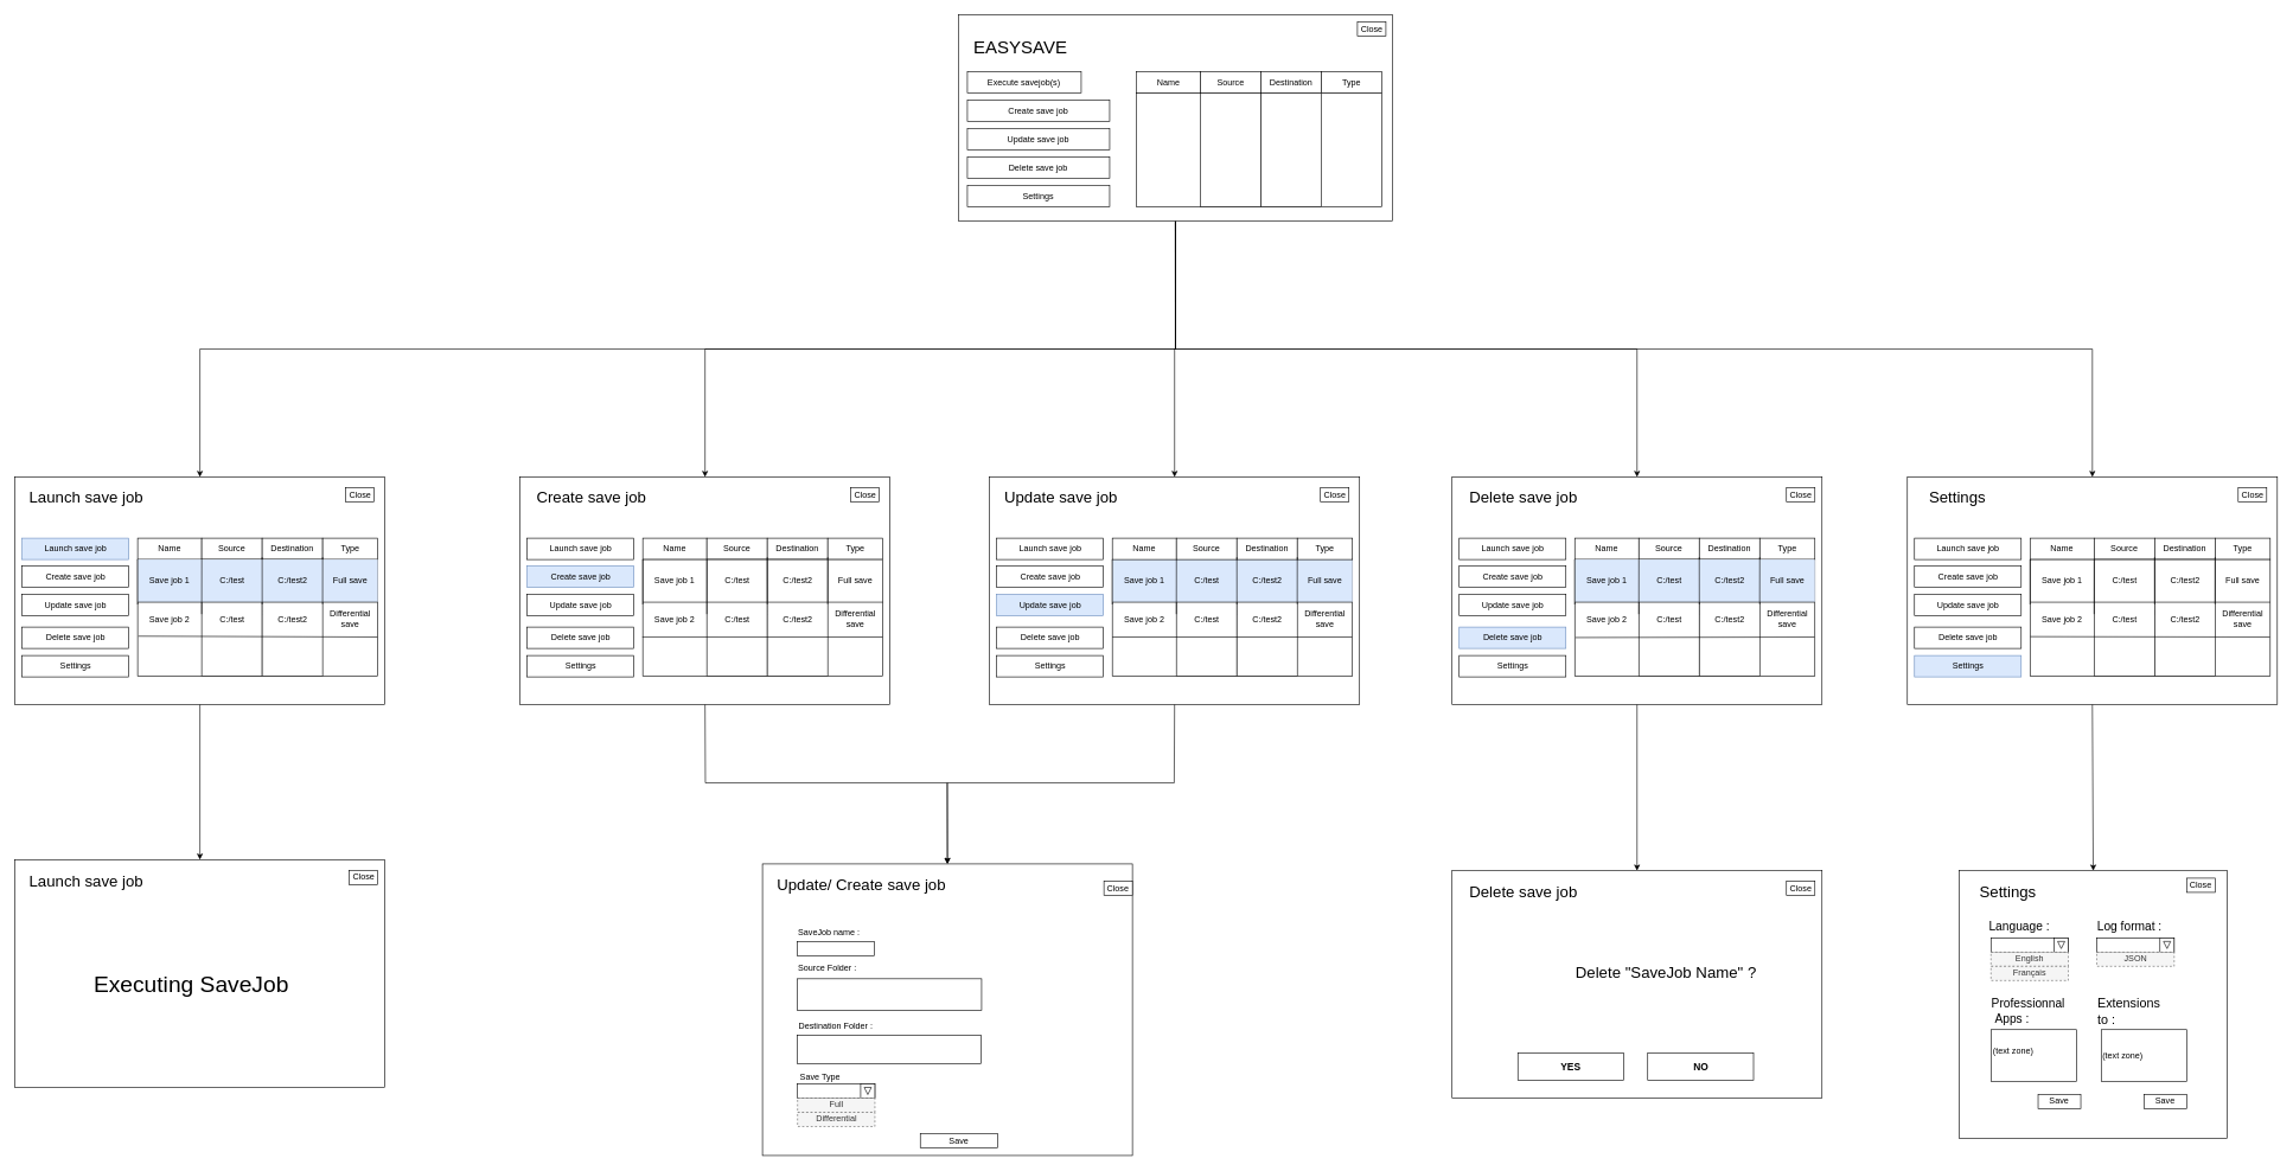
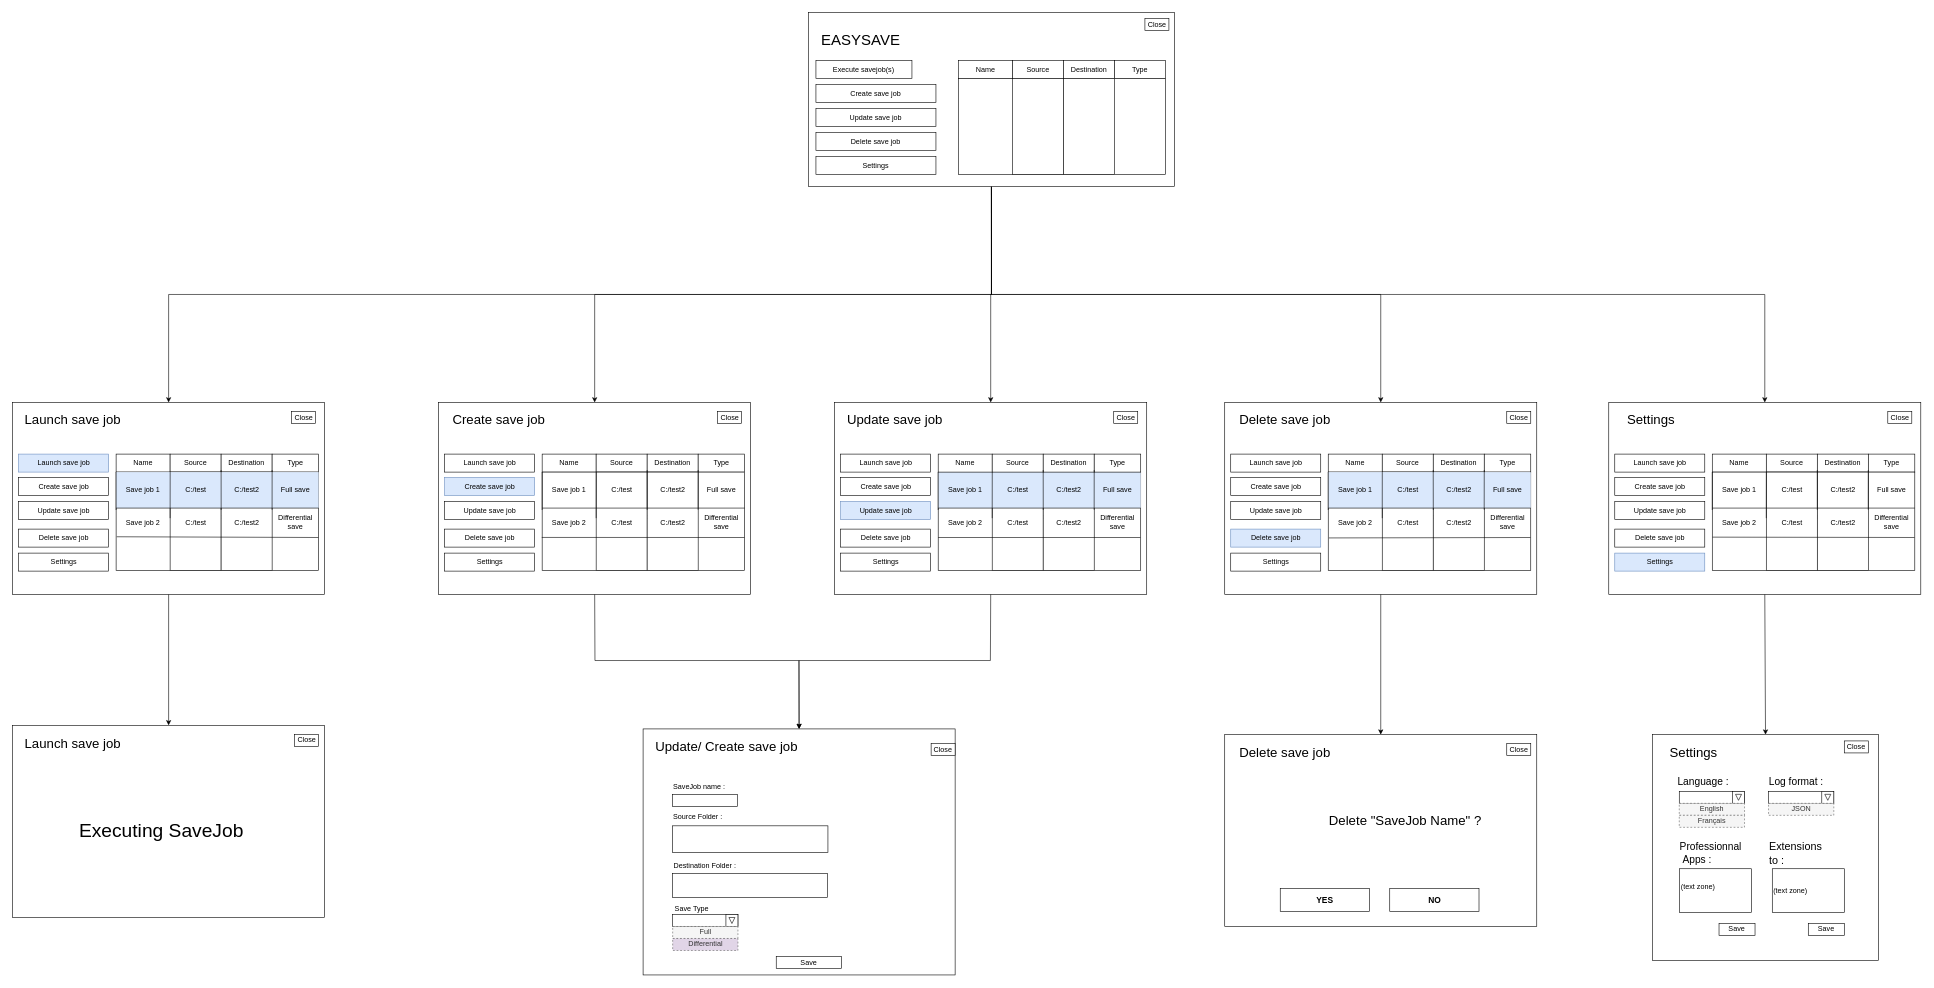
- <mxCell id="179" value="Differential" style="rounded=0;whiteSpace=wrap;html=1;fillColor=#f5f5f5;fontColor=#333333;strokeColor=#666666;dashed=1;" vertex="1" parent="1"><mxGeometry x="1120.5" y="1563.25" width="108.75" height="20" as="geometry" /></mxCell>
+ <mxCell id="179" value="Differential" style="rounded=0;whiteSpace=wrap;html=1;fillColor=#e1d5e7;fontColor=#333333;strokeColor=#666666;dashed=1;" vertex="1" parent="1"><mxGeometry x="1120.5" y="1563.25" width="108.75" height="20" as="geometry" /></mxCell>
